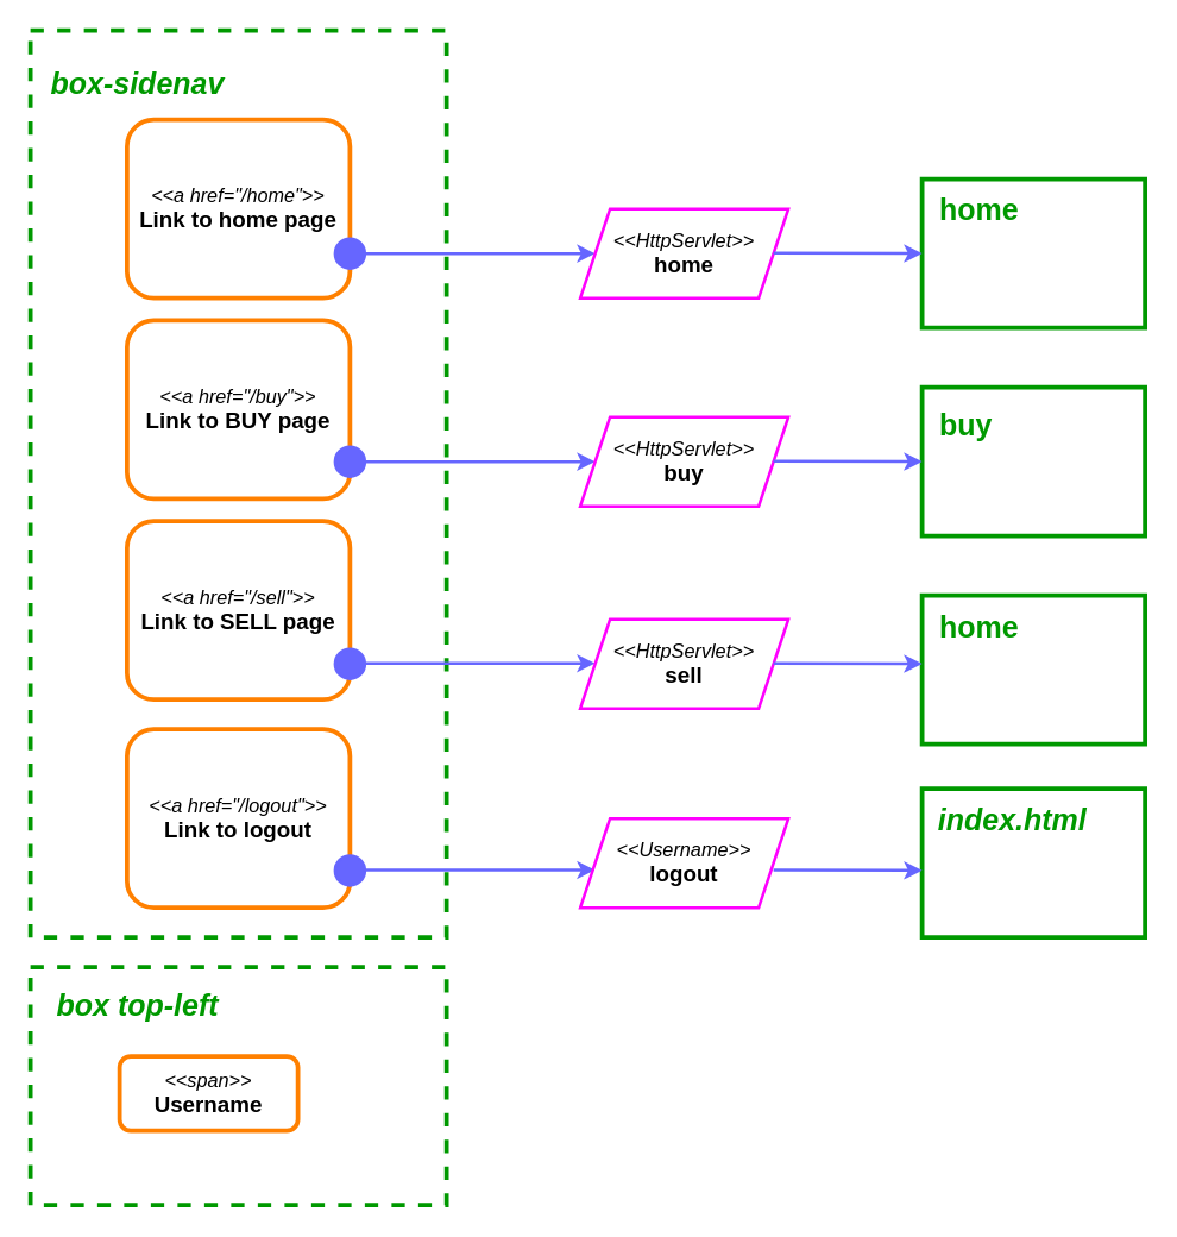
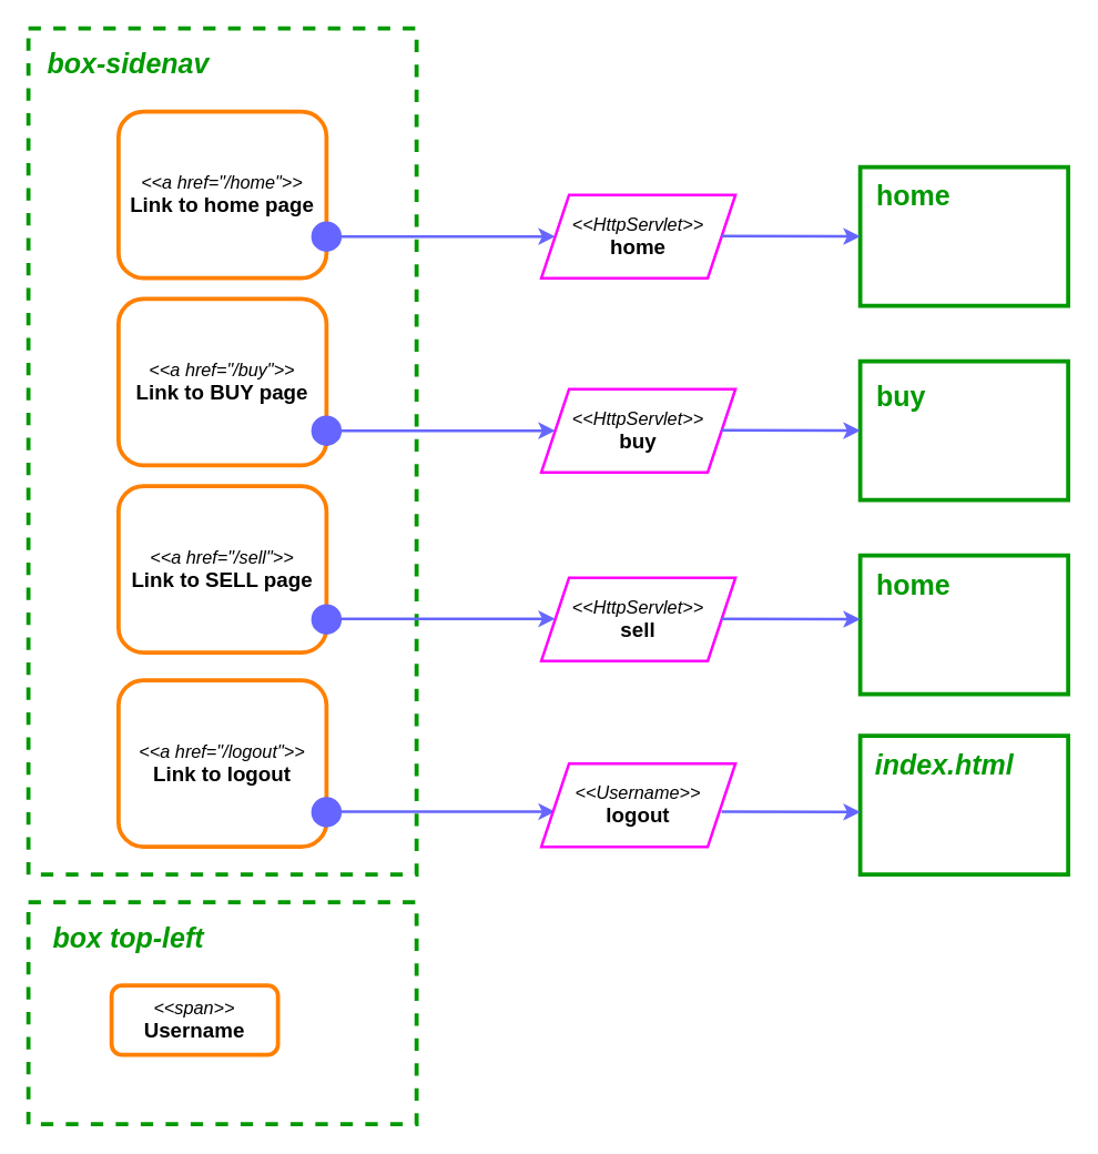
- <mxCell id="39" value="&lt;font size=&quot;1&quot; color=&quot;#009900&quot; style=&quot;&quot;&gt;&lt;b style=&quot;font-size: 20px;&quot;&gt;&lt;i&gt;box-sidenav&lt;/i&gt;&lt;/b&gt;&lt;/font&gt;" style="text;html=1;strokeColor=none;fillColor=none;align=left;verticalAlign=middle;whiteSpace=wrap;rounded=0;" parent="1" vertex="1"><mxGeometry x="32" y="40" width="125" height="30" as="geometry" /></mxCell>
+ <mxCell id="39" value="&lt;font size=&quot;1&quot; color=&quot;#009900&quot; style=&quot;&quot;&gt;&lt;b style=&quot;font-size: 20px;&quot;&gt;&lt;i&gt;box-sidenav&lt;/i&gt;&lt;/b&gt;&lt;/font&gt;" style="text;html=1;strokeColor=none;fillColor=none;align=left;verticalAlign=middle;whiteSpace=wrap;rounded=0;" parent="1" vertex="1"><mxGeometry x="32" y="30" width="125" height="30" as="geometry" /></mxCell>
